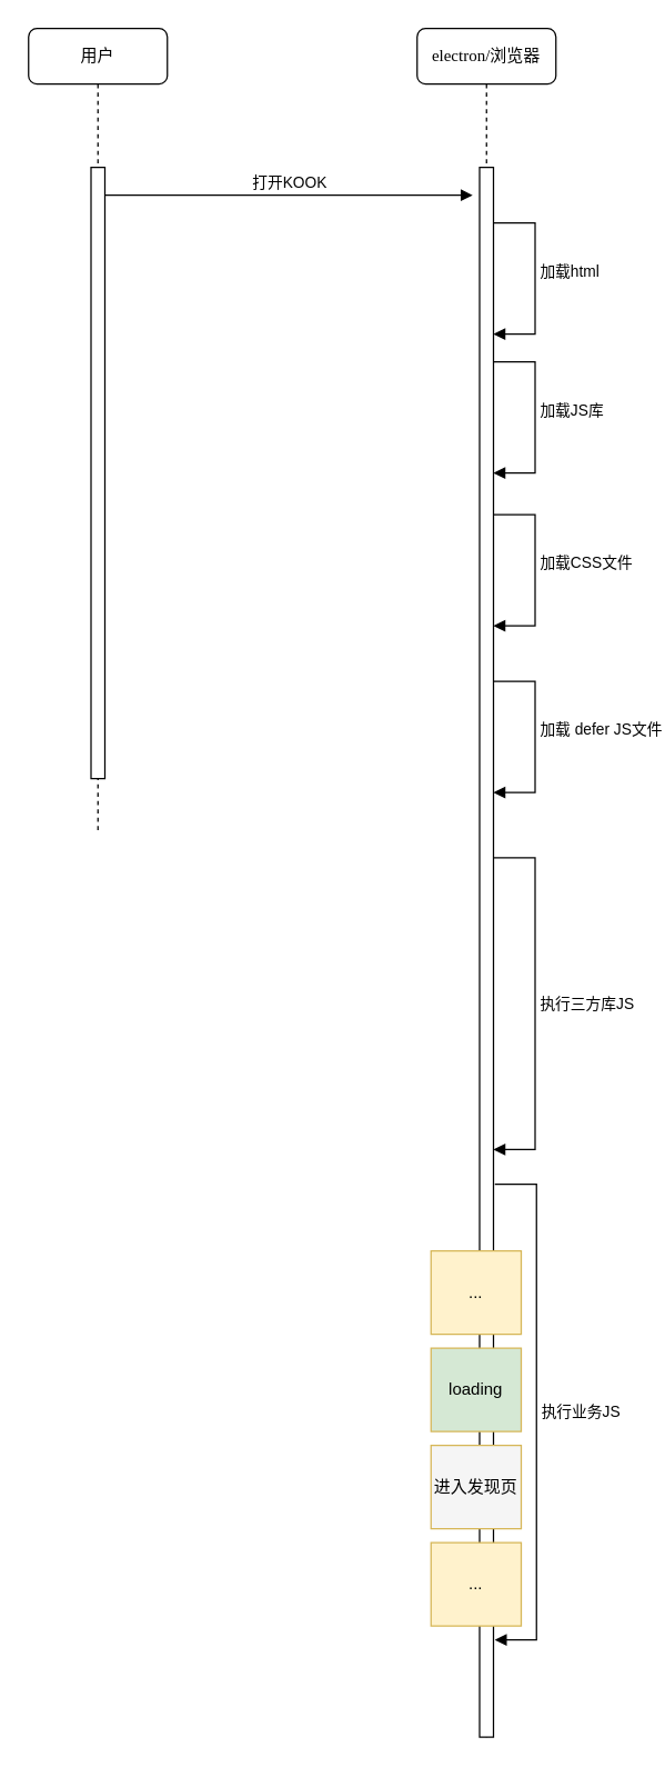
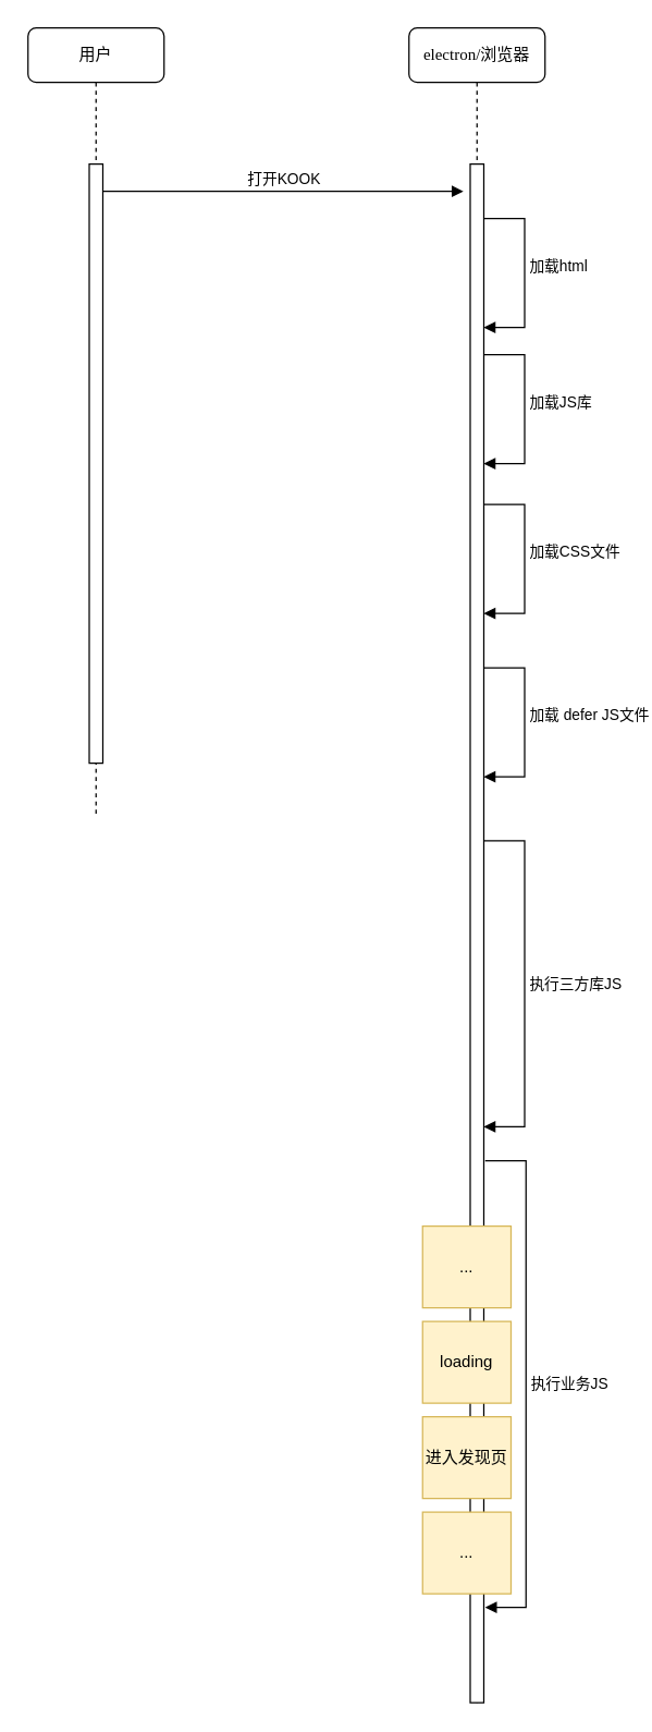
- <mxCell id="7" value="loading" style="rounded=0;whiteSpace=wrap;html=1;fillColor=#d5e8d4;strokeColor=#d6b656;" vertex="1" parent="5"><mxGeometry x="10" y="950" width="65" height="60" as="geometry" /></mxCell>
+ <mxCell id="7" value="loading" style="rounded=0;whiteSpace=wrap;html=1;fillColor=#fff2cc;strokeColor=#d6b656;" vertex="1" parent="5"><mxGeometry x="10" y="950" width="65" height="60" as="geometry" /></mxCell>
- <mxCell id="8" value="进入发现页" style="rounded=0;whiteSpace=wrap;html=1;fillColor=#f5f5f5;strokeColor=#d6b656;" vertex="1" parent="5"><mxGeometry x="10" y="1020" width="65" height="60" as="geometry" /></mxCell>
+ <mxCell id="8" value="进入发现页" style="rounded=0;whiteSpace=wrap;html=1;fillColor=#fff2cc;strokeColor=#d6b656;" vertex="1" parent="5"><mxGeometry x="10" y="1020" width="65" height="60" as="geometry" /></mxCell>
